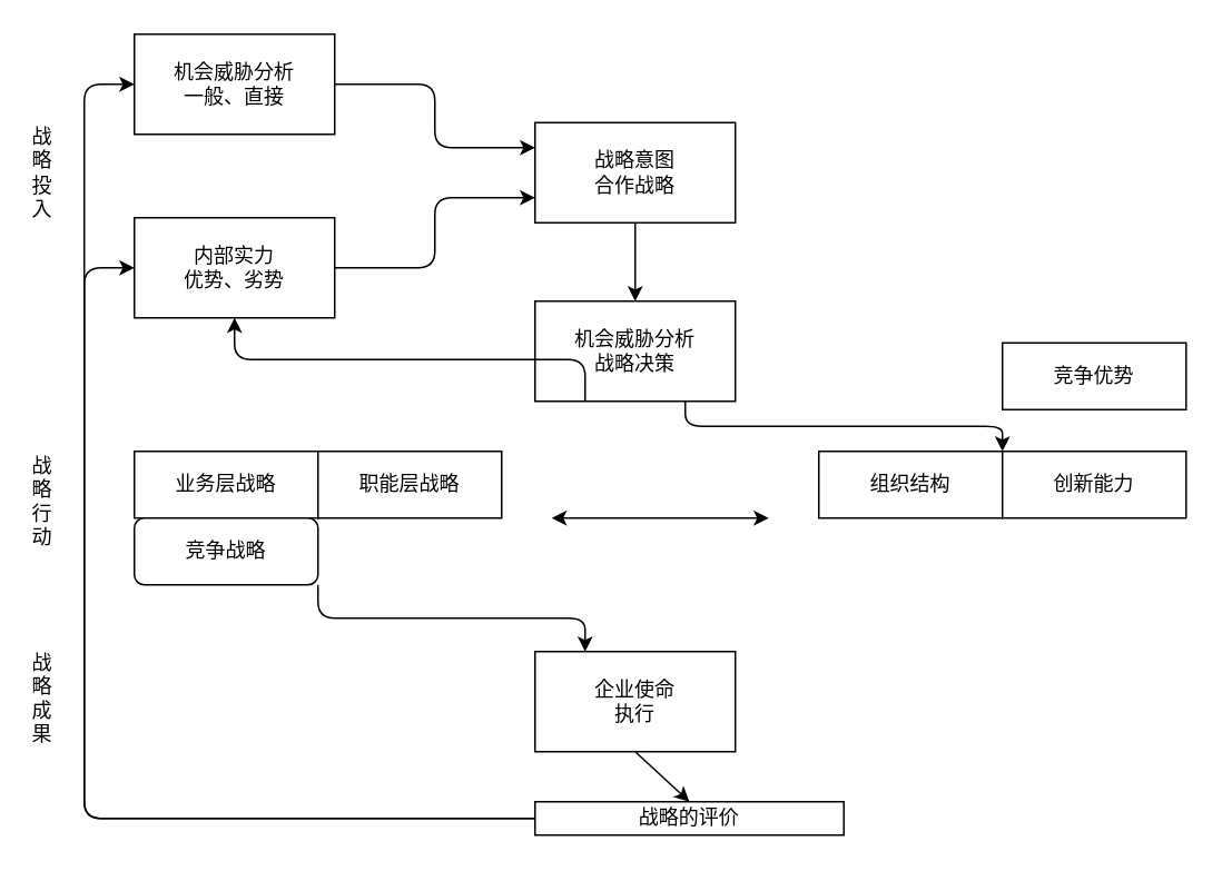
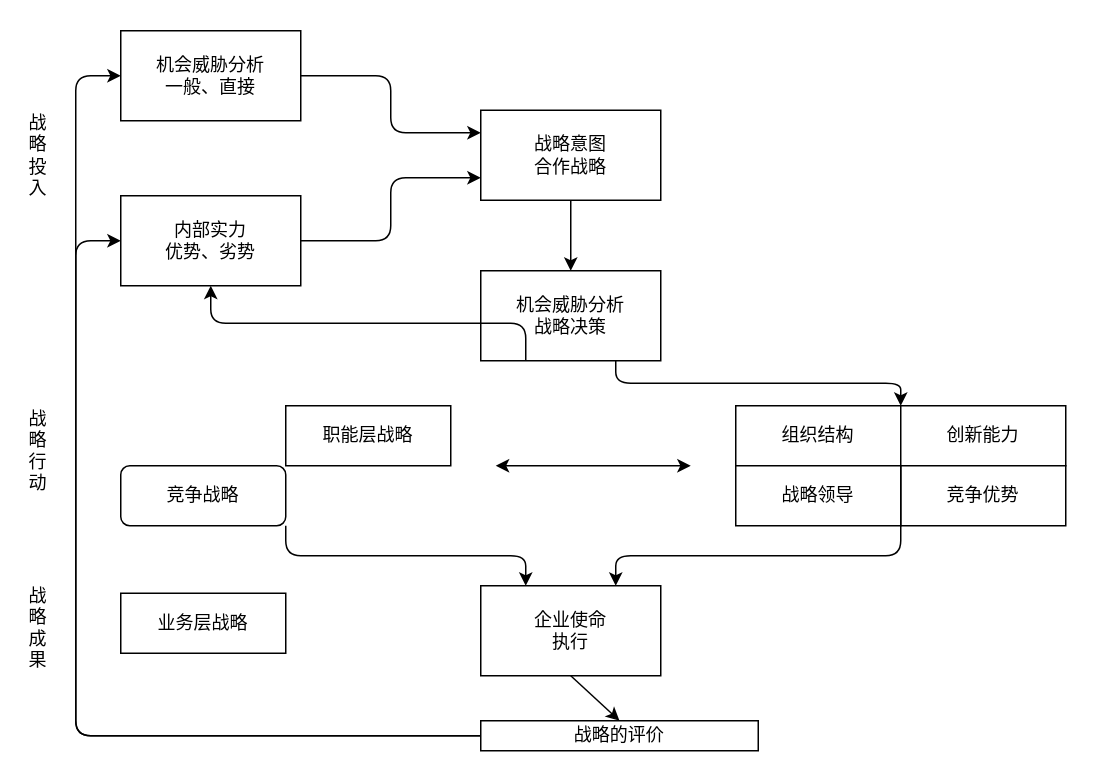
- <mxCell id="10" value="竞争优势" style="rounded=0;whiteSpace=wrap;html=1;" parent="1" vertex="1"><mxGeometry x="600" y="205" width="110" height="40" as="geometry" /></mxCell>
+ <mxCell id="10" value="竞争优势" style="rounded=0;whiteSpace=wrap;html=1;" parent="1" vertex="1"><mxGeometry x="600" y="310" width="110" height="40" as="geometry" /></mxCell>
- <mxCell id="12" value="业务层战略" style="rounded=0;whiteSpace=wrap;html=1;" parent="1" vertex="1"><mxGeometry x="80" y="270" width="110" height="40" as="geometry" /></mxCell>
+ <mxCell id="12" value="业务层战略" style="rounded=0;whiteSpace=wrap;html=1;" parent="1" vertex="1"><mxGeometry x="80" y="395" width="110" height="40" as="geometry" /></mxCell>
+ <mxCell id="11" value="战略领导" style="rounded=0;whiteSpace=wrap;html=1;" parent="1" vertex="1"><mxGeometry x="490" y="310" width="110" height="40" as="geometry" /></mxCell>
+ <mxCell id="19" value="" style="edgeStyle=elbowEdgeStyle;elbow=vertical;endArrow=classic;html=1;exitX=1;exitY=1;exitDx=0;exitDy=0;entryX=0.75;entryY=0;entryDx=0;entryDy=0;" parent="1" source="11" target="18" edge="1"><mxGeometry width="50" height="50" relative="1" as="geometry"><mxPoint x="420" y="250" as="sourcePoint" /><mxPoint x="610" y="280" as="targetPoint" /></mxGeometry></mxCell>
